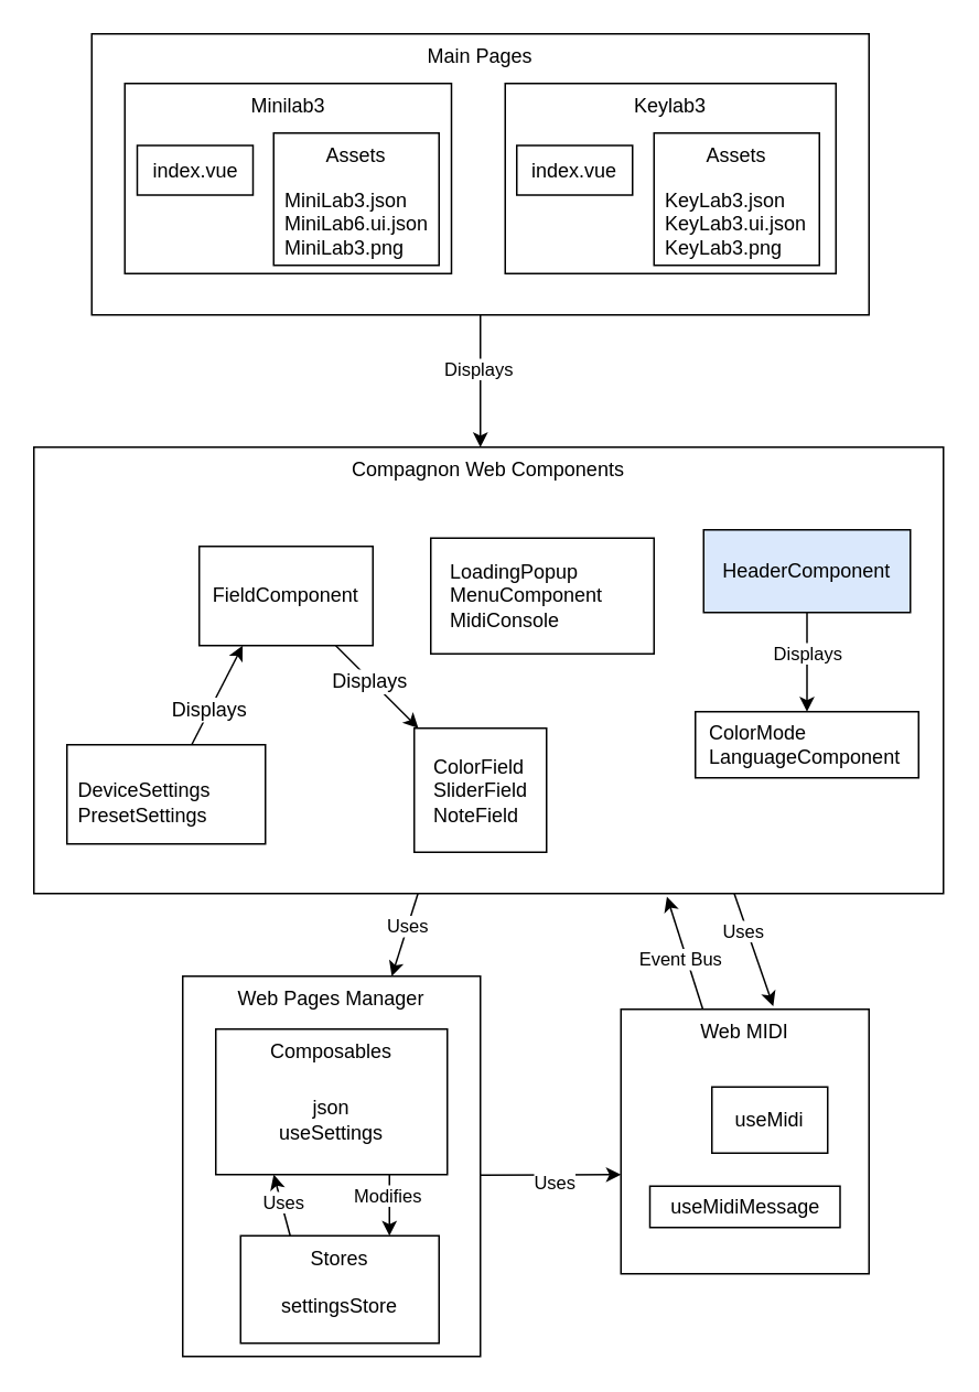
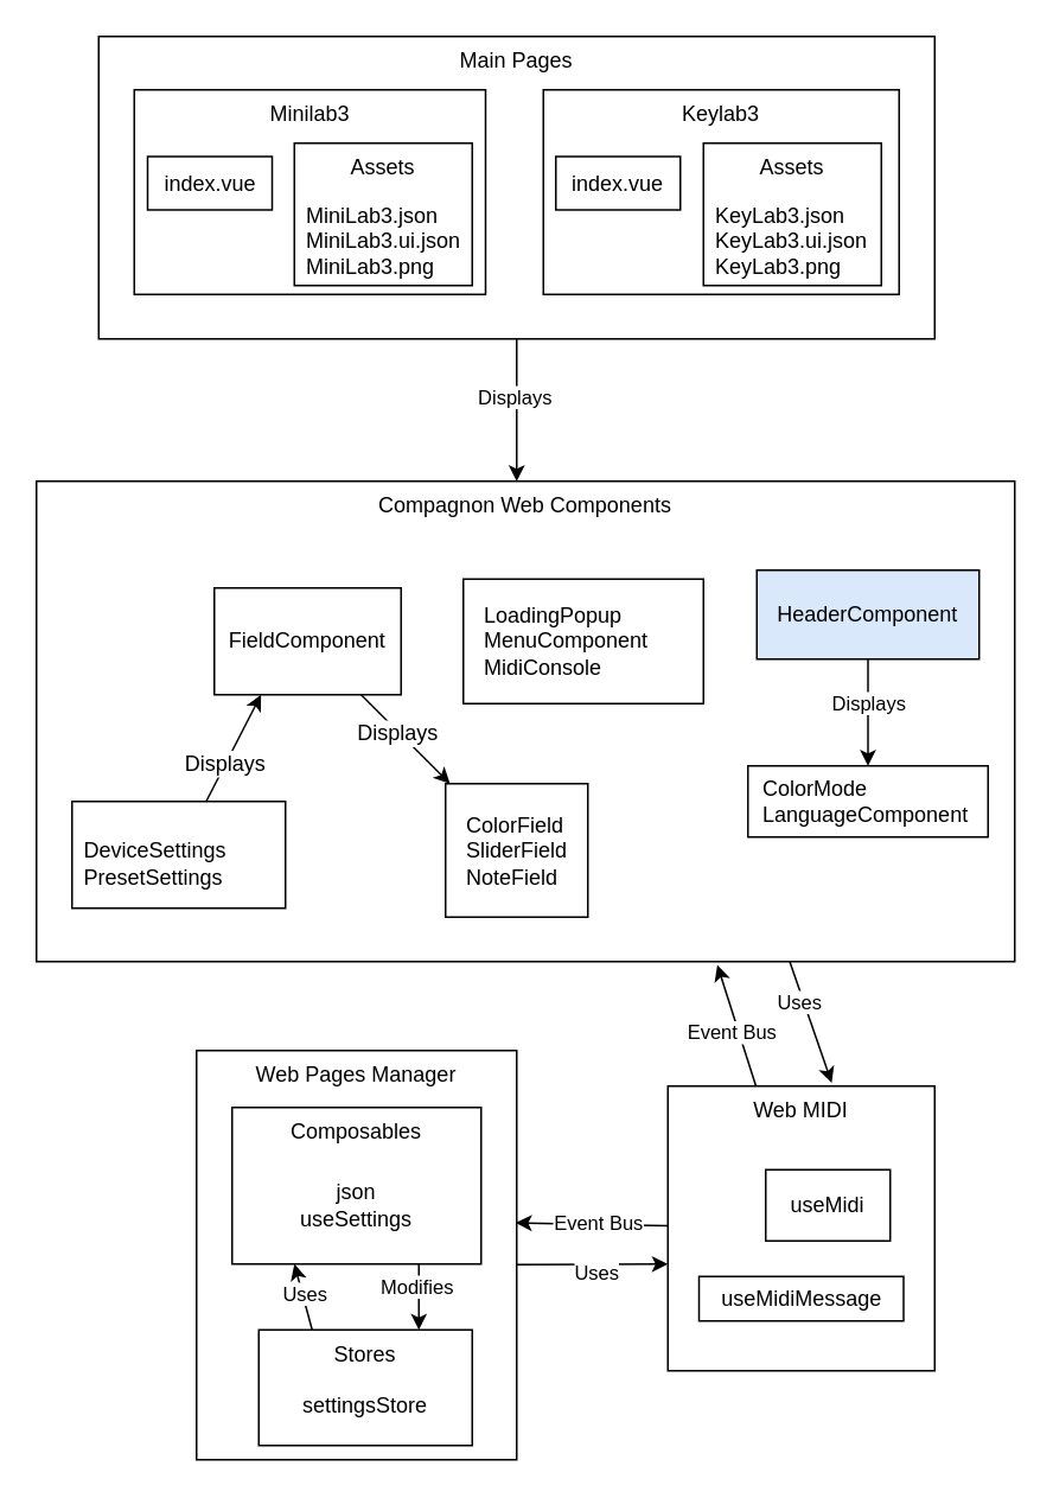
- <mxCell id="46" value="MiniLab3.json&lt;br&gt;MiniLab6.ui.json&lt;br&gt;MiniLab3.png" style="text;html=1;align=left;verticalAlign=middle;resizable=0;points=[];autosize=1;strokeColor=none;fillColor=none;" parent="1" vertex="1"><mxGeometry x="170" y="105" width="110" height="60" as="geometry" /></mxCell>
+ <mxCell id="46" value="MiniLab3.json&lt;br&gt;MiniLab3.ui.json&lt;br&gt;MiniLab3.png" style="text;html=1;align=left;verticalAlign=middle;resizable=0;points=[];autosize=1;strokeColor=none;fillColor=none;" parent="1" vertex="1"><mxGeometry x="170" y="105" width="110" height="60" as="geometry" /></mxCell>
- <mxCell id="13" style="edgeStyle=none;html=1;" parent="1" source="15" target="12" edge="1"><mxGeometry relative="1" as="geometry" /></mxCell>
- <mxCell id="14" value="Uses" style="edgeLabel;html=1;align=center;verticalAlign=middle;resizable=0;points=[];" parent="13" vertex="1" connectable="0"><mxGeometry x="-0.386" y="4" relative="1" as="geometry"><mxPoint x="-6" y="3" as="offset" /></mxGeometry></mxCell>
+ <mxCell id="5" style="edgeStyle=none;html=1;entryX=0.997;entryY=0.421;entryDx=0;entryDy=0;entryPerimeter=0;" parent="1" source="9" target="12" edge="1"><mxGeometry relative="1" as="geometry" /></mxCell>
+ <mxCell id="6" value="Event Bus" style="edgeLabel;html=1;align=center;verticalAlign=middle;resizable=0;points=[];" parent="5" vertex="1" connectable="0"><mxGeometry x="-0.365" y="1" relative="1" as="geometry"><mxPoint x="-12" y="-2" as="offset" /></mxGeometry></mxCell>
